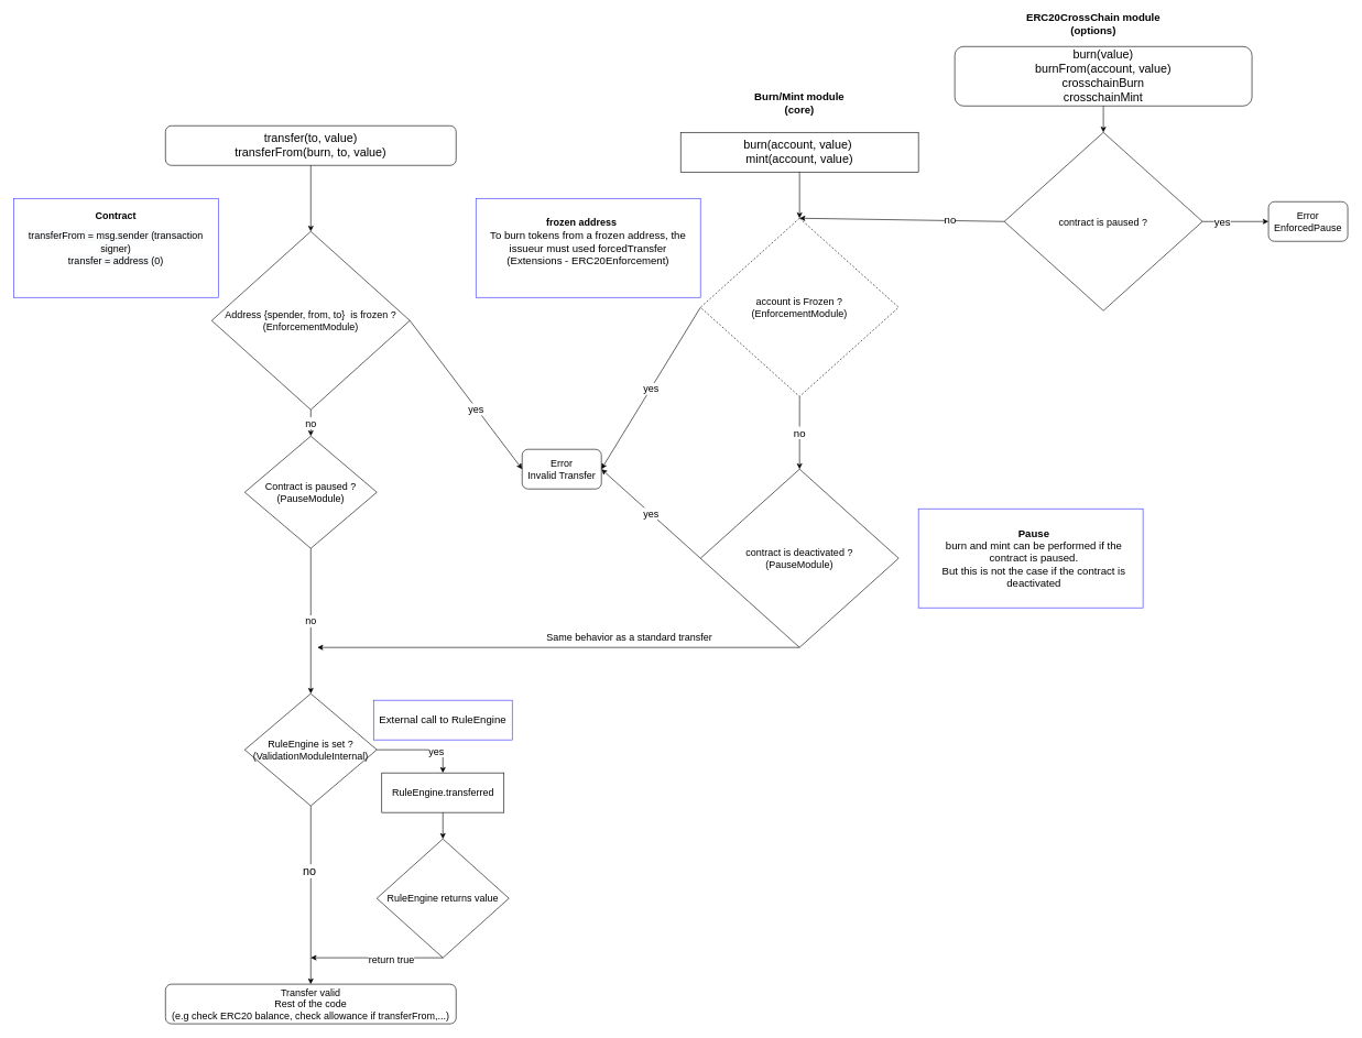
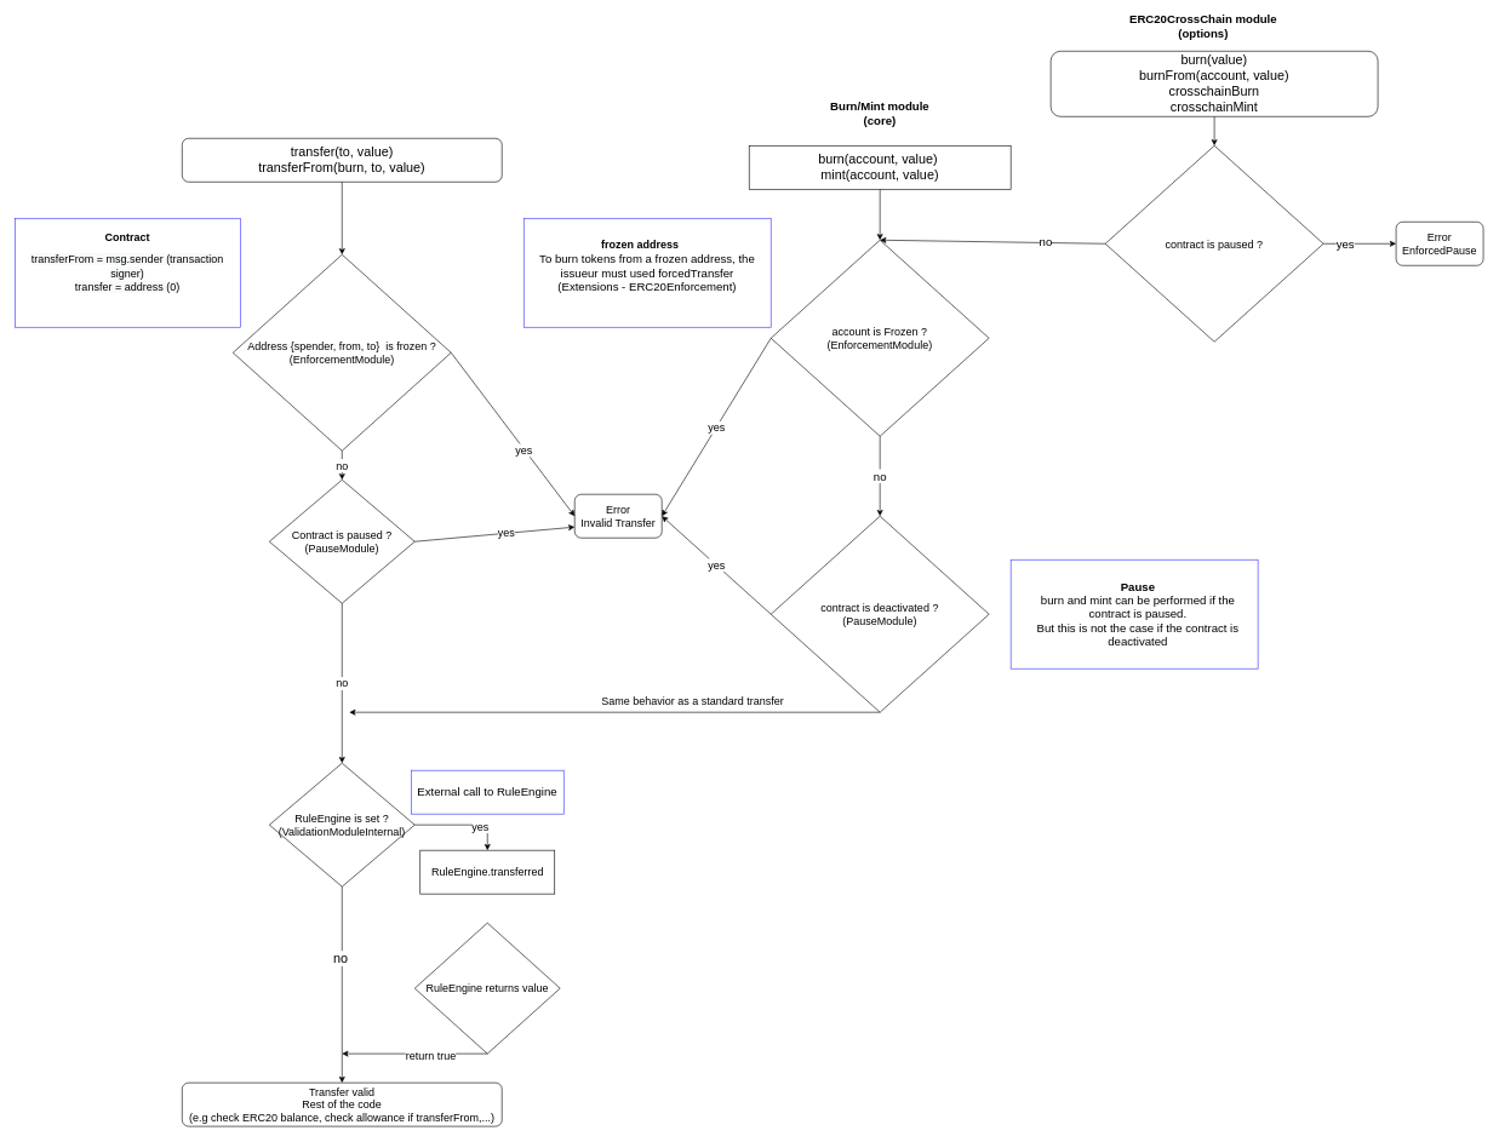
- <mxCell id="26" value="account is Frozen ?&lt;br&gt;(EnforcementModule)" style="rhombus;whiteSpace=wrap;html=1;fontSize=15;dashed=1;" vertex="1" parent="1"><mxGeometry x="1060" y="330" width="300" height="270" as="geometry" /></mxCell>
+ <mxCell id="26" value="account is Frozen ?&lt;br&gt;(EnforcementModule)" style="rhombus;whiteSpace=wrap;html=1;fontSize=15;" vertex="1" parent="1"><mxGeometry x="1060" y="330" width="300" height="270" as="geometry" /></mxCell>
+ <mxCell id="10" value="" style="endArrow=classic;html=1;rounded=0;exitX=1;exitY=0.5;exitDx=0;exitDy=0;entryX=0;entryY=0.75;entryDx=0;entryDy=0;fontSize=15;" edge="1" parent="1" source="9" target="5"><mxGeometry width="50" height="50" relative="1" as="geometry"><mxPoint x="630" y="730" as="sourcePoint" /><mxPoint x="680" y="680" as="targetPoint" /></mxGeometry></mxCell>
+ <mxCell id="11" value="yes" style="edgeLabel;html=1;align=center;verticalAlign=middle;resizable=0;points=[];fontSize=15;" vertex="1" connectable="0" parent="10"><mxGeometry x="0.141" y="2" relative="1" as="geometry"><mxPoint as="offset" /></mxGeometry></mxCell>
- <mxCell id="23" value="" style="endArrow=classic;html=1;rounded=0;exitX=0.5;exitY=1;exitDx=0;exitDy=0;entryX=0.5;entryY=0;entryDx=0;entryDy=0;fontSize=15;" edge="1" parent="1" source="22" target="16"><mxGeometry width="50" height="50" relative="1" as="geometry"><mxPoint x="850" y="1280" as="sourcePoint" /><mxPoint x="900" y="1230" as="targetPoint" /></mxGeometry></mxCell>
